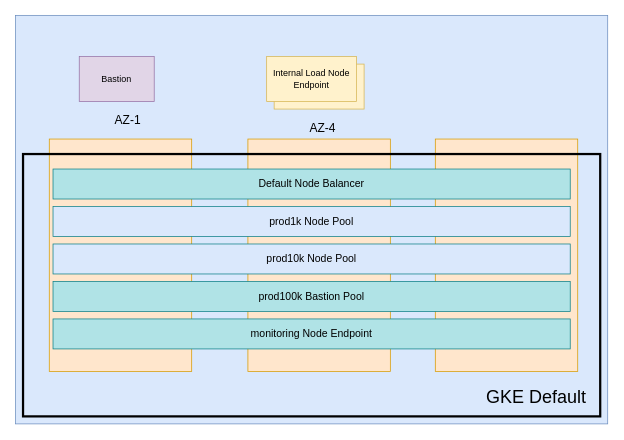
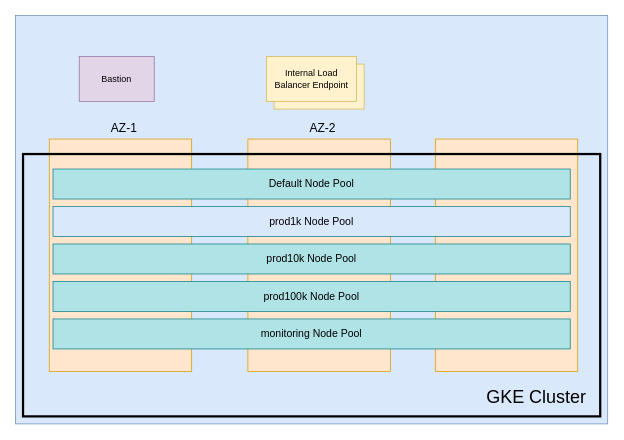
- <mxCell id="17" value="Internal Load Node Endpoint" style="rounded=0;whiteSpace=wrap;html=1;fillColor=#fff2cc;strokeColor=#d6b656;" vertex="1" parent="1"><mxGeometry x="355" y="75" width="120" height="60" as="geometry" /></mxCell>
+ <mxCell id="17" value="Internal Load Balancer Endpoint" style="rounded=0;whiteSpace=wrap;html=1;fillColor=#fff2cc;strokeColor=#d6b656;" vertex="1" parent="1"><mxGeometry x="355" y="75" width="120" height="60" as="geometry" /></mxCell>
- <mxCell id="4" value="AZ-1" style="text;html=1;strokeColor=none;fillColor=none;align=center;verticalAlign=middle;whiteSpace=wrap;rounded=0;fontSize=16;" vertex="1" parent="1"><mxGeometry x="105" y="145" width="130" height="30" as="geometry" /></mxCell>
+ <mxCell id="4" value="AZ-1" style="text;html=1;strokeColor=none;fillColor=none;align=center;verticalAlign=middle;whiteSpace=wrap;rounded=0;fontSize=16;" vertex="1" parent="1"><mxGeometry x="100" y="155" width="130" height="30" as="geometry" /></mxCell>
- <mxCell id="6" value="&lt;div&gt;AZ-4&lt;/div&gt;" style="text;html=1;strokeColor=none;fillColor=none;align=center;verticalAlign=middle;whiteSpace=wrap;rounded=0;fontSize=16;" vertex="1" parent="1"><mxGeometry x="365" y="155" width="130" height="30" as="geometry" /></mxCell>
+ <mxCell id="6" value="&lt;div&gt;AZ-2&lt;/div&gt;" style="text;html=1;strokeColor=none;fillColor=none;align=center;verticalAlign=middle;whiteSpace=wrap;rounded=0;fontSize=16;" vertex="1" parent="1"><mxGeometry x="365" y="155" width="130" height="30" as="geometry" /></mxCell>
- <mxCell id="10" value="&lt;font style=&quot;font-size: 14px;&quot;&gt;Default Node Balancer&lt;br&gt;&lt;/font&gt;" style="rounded=0;whiteSpace=wrap;html=1;fillColor=#b0e3e6;strokeColor=#0e8088;" parent="1" vertex="1"><mxGeometry x="70" y="225" width="690" height="40" as="geometry" /></mxCell>
+ <mxCell id="10" value="&lt;font style=&quot;font-size: 14px;&quot;&gt;Default Node Pool&lt;br&gt;&lt;/font&gt;" style="rounded=0;whiteSpace=wrap;html=1;fillColor=#b0e3e6;strokeColor=#0e8088;" parent="1" vertex="1"><mxGeometry x="70" y="225" width="690" height="40" as="geometry" /></mxCell>
- <mxCell id="11" value="&lt;div&gt;&lt;font style=&quot;font-size: 14px;&quot;&gt;prod10k Node Pool&lt;/font&gt;&lt;/div&gt;" style="rounded=0;whiteSpace=wrap;html=1;fillColor=#dae8fc;strokeColor=#0e8088;" parent="1" vertex="1"><mxGeometry x="70" y="325" width="690" height="40" as="geometry" /></mxCell>
+ <mxCell id="11" value="&lt;div&gt;&lt;font style=&quot;font-size: 14px;&quot;&gt;prod10k Node Pool&lt;/font&gt;&lt;/div&gt;" style="rounded=0;whiteSpace=wrap;html=1;fillColor=#b0e3e6;strokeColor=#0e8088;" parent="1" vertex="1"><mxGeometry x="70" y="325" width="690" height="40" as="geometry" /></mxCell>
- <mxCell id="12" value="&lt;font style=&quot;font-size: 14px;&quot;&gt;prod100k Bastion Pool&lt;/font&gt;" style="rounded=0;whiteSpace=wrap;html=1;fillColor=#b0e3e6;strokeColor=#0e8088;" parent="1" vertex="1"><mxGeometry x="70" y="375" width="690" height="40" as="geometry" /></mxCell>
+ <mxCell id="12" value="&lt;font style=&quot;font-size: 14px;&quot;&gt;prod100k Node Pool&lt;/font&gt;" style="rounded=0;whiteSpace=wrap;html=1;fillColor=#b0e3e6;strokeColor=#0e8088;" parent="1" vertex="1"><mxGeometry x="70" y="375" width="690" height="40" as="geometry" /></mxCell>
- <mxCell id="13" value="&lt;font style=&quot;font-size: 14px;&quot;&gt;monitoring Node Endpoint&lt;/font&gt;" style="rounded=0;whiteSpace=wrap;html=1;fillColor=#b0e3e6;strokeColor=#0e8088;" parent="1" vertex="1"><mxGeometry x="70" y="425" width="690" height="40" as="geometry" /></mxCell>
+ <mxCell id="13" value="&lt;font style=&quot;font-size: 14px;&quot;&gt;monitoring Node Pool&lt;/font&gt;" style="rounded=0;whiteSpace=wrap;html=1;fillColor=#b0e3e6;strokeColor=#0e8088;" parent="1" vertex="1"><mxGeometry x="70" y="425" width="690" height="40" as="geometry" /></mxCell>
- <mxCell id="9" value="GKE Default" style="text;html=1;strokeColor=none;fillColor=none;align=center;verticalAlign=middle;whiteSpace=wrap;rounded=0;fontSize=24;" parent="1" vertex="1"><mxGeometry x="640" y="515" width="150" height="30" as="geometry" /></mxCell>
+ <mxCell id="9" value="GKE Cluster" style="text;html=1;strokeColor=none;fillColor=none;align=center;verticalAlign=middle;whiteSpace=wrap;rounded=0;fontSize=24;" parent="1" vertex="1"><mxGeometry x="640" y="515" width="150" height="30" as="geometry" /></mxCell>
